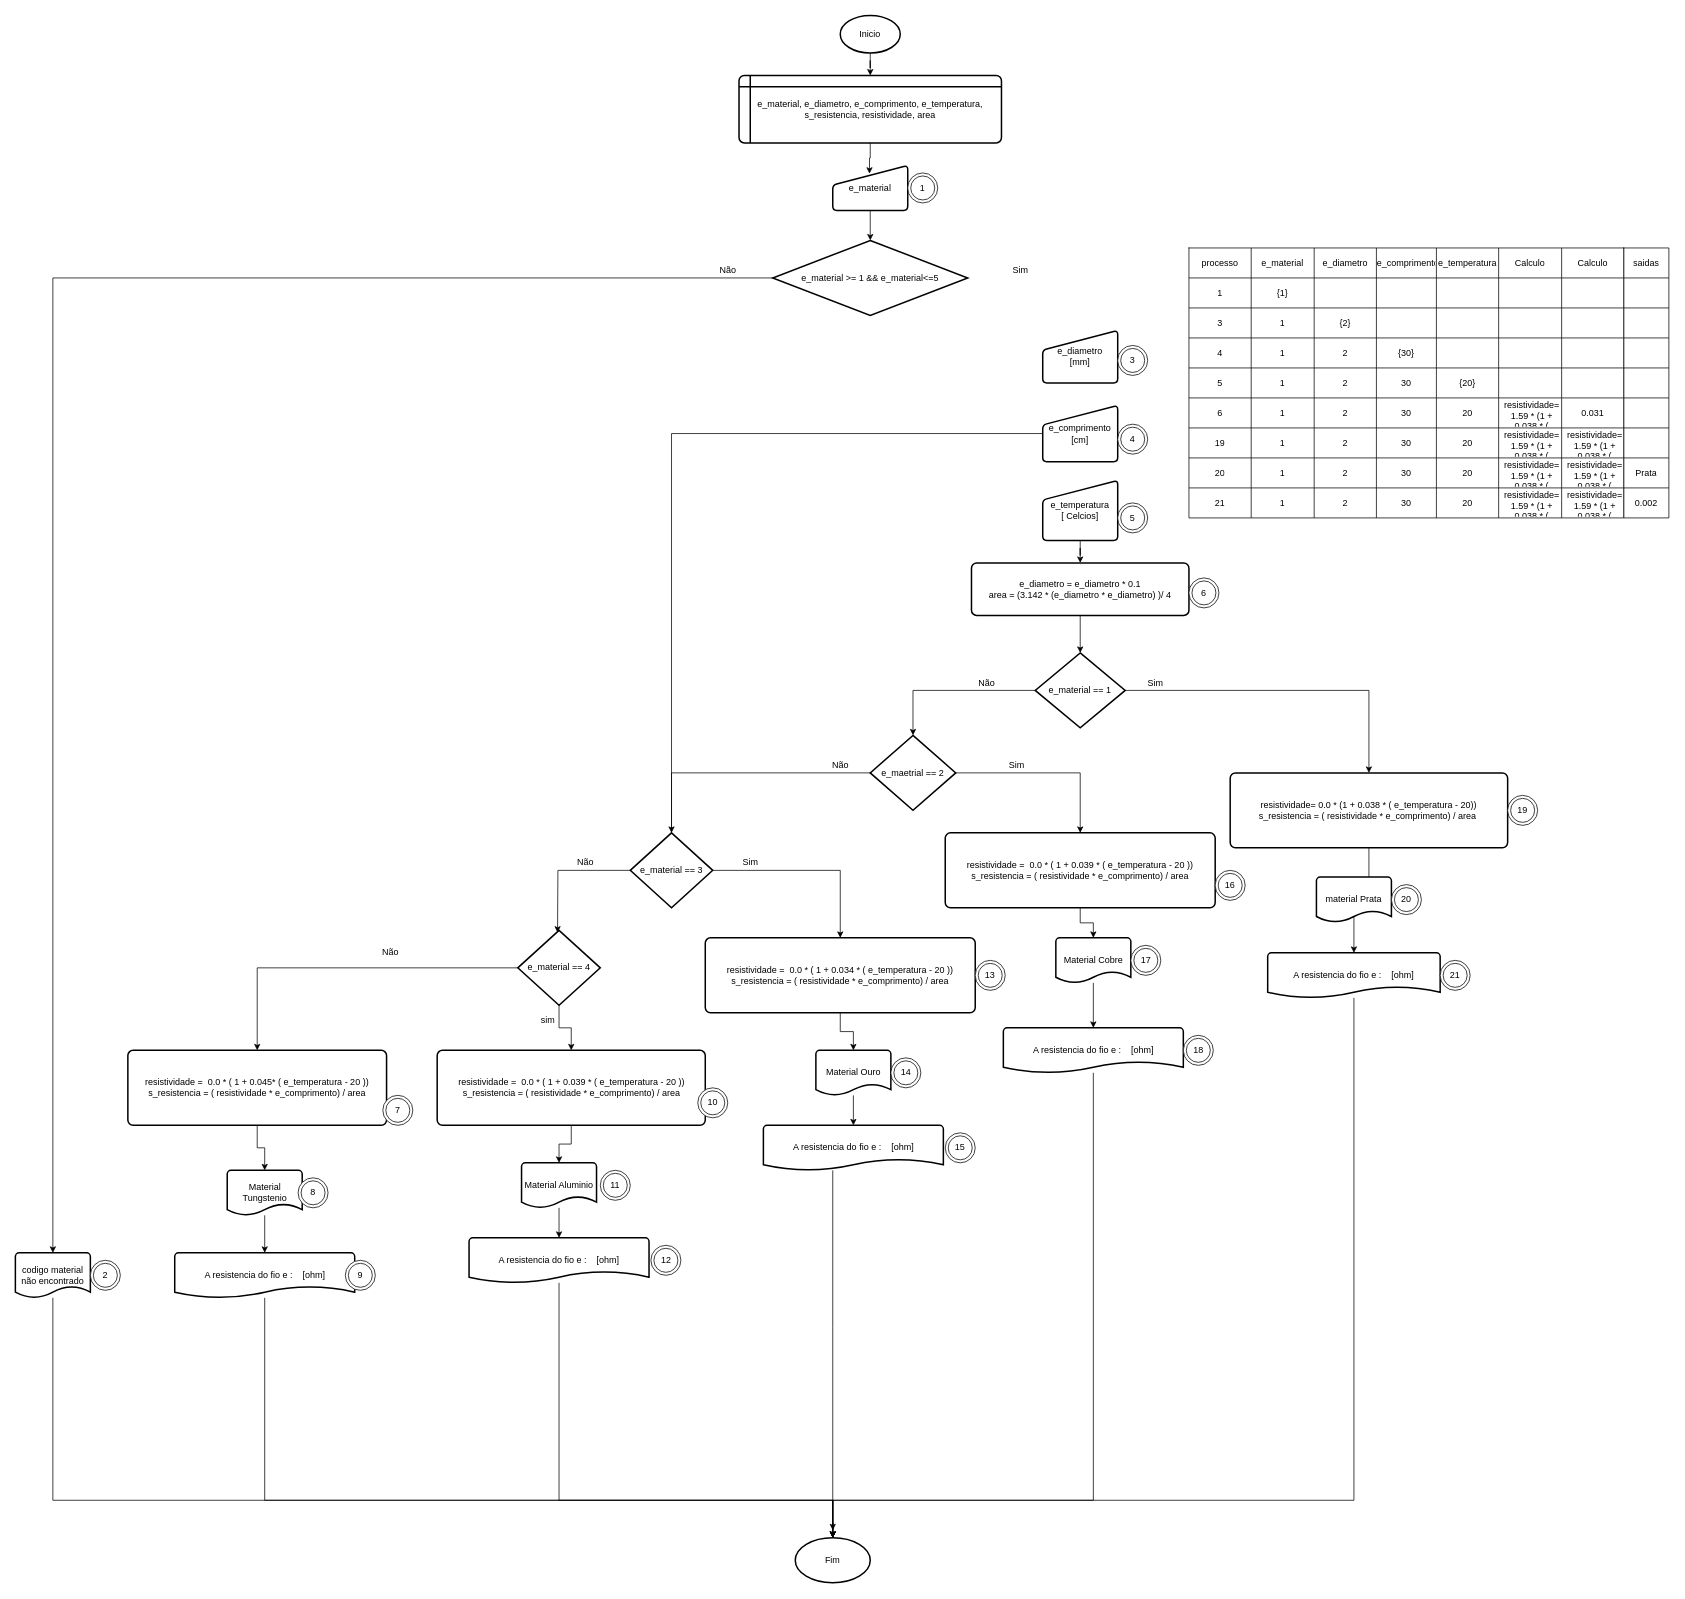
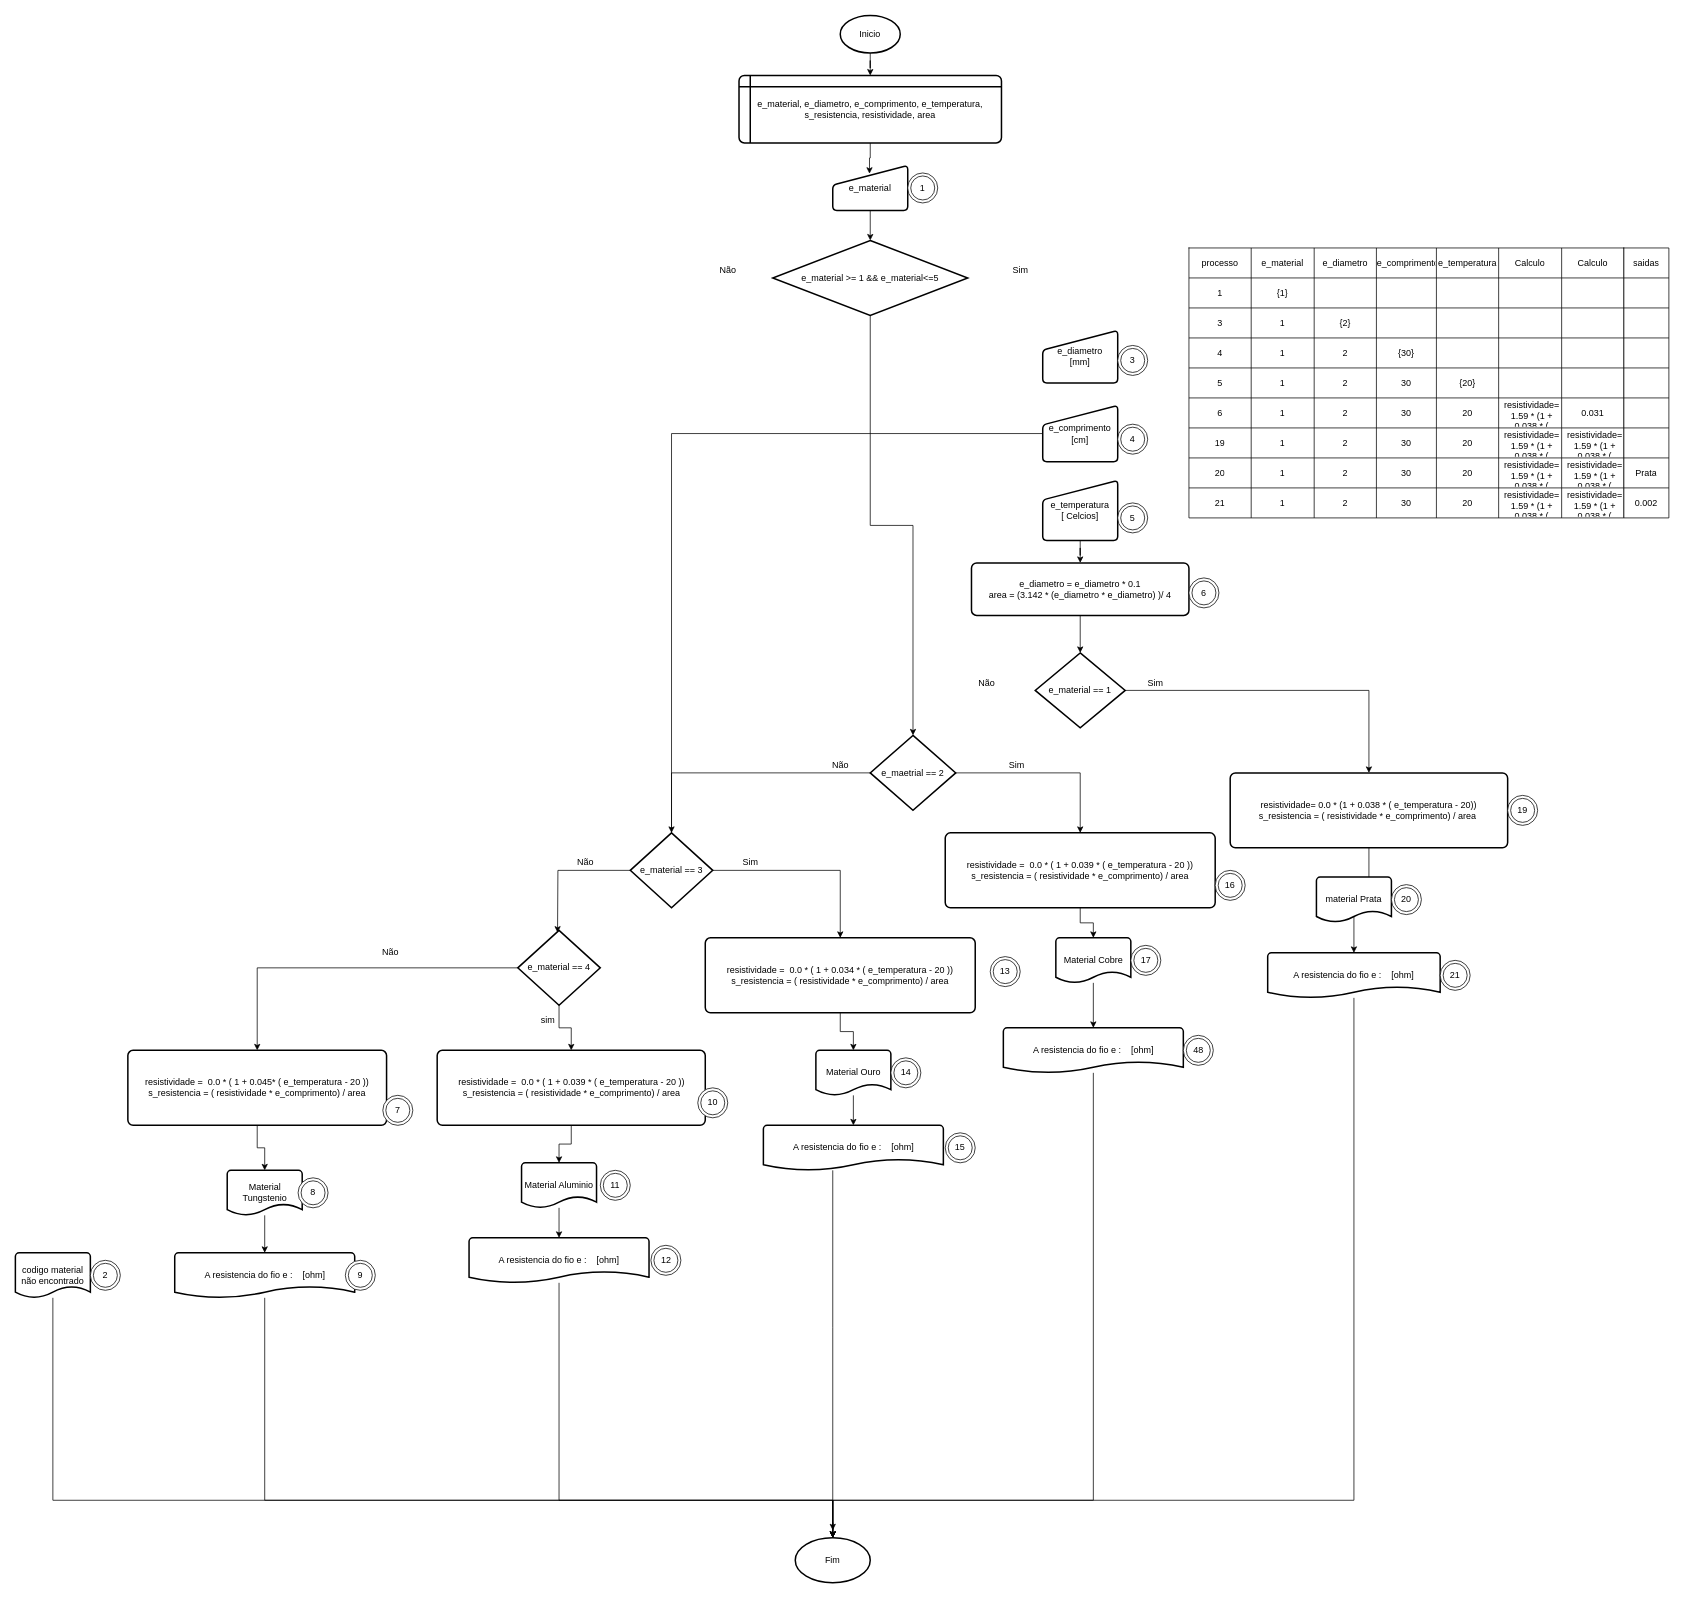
- <mxCell id="8" style="edgeStyle=orthogonalEdgeStyle;rounded=0;orthogonalLoop=1;jettySize=auto;html=1;" parent="1" source="9" target="11" edge="1"><mxGeometry relative="1" as="geometry" /></mxCell>
+ <mxCell id="8" style="edgeStyle=orthogonalEdgeStyle;rounded=0;orthogonalLoop=1;jettySize=auto;html=1;" parent="1" source="9" target="33" edge="1"><mxGeometry relative="1" as="geometry" /></mxCell>
- <mxCell id="24" style="edgeStyle=orthogonalEdgeStyle;rounded=0;orthogonalLoop=1;jettySize=auto;html=1;" parent="1" source="25" target="33" edge="1"><mxGeometry relative="1" as="geometry" /></mxCell>
- <mxCell id="81" value="13" style="ellipse;shape=doubleEllipse;whiteSpace=wrap;html=1;aspect=fixed;" parent="1" vertex="1"><mxGeometry x="1300" y="1280" width="40" height="40" as="geometry" /></mxCell>
+ <mxCell id="81" value="13" style="ellipse;shape=doubleEllipse;whiteSpace=wrap;html=1;aspect=fixed;" parent="1" vertex="1"><mxGeometry x="1320" y="1275" width="40" height="40" as="geometry" /></mxCell>
- <mxCell id="86" value="18" style="ellipse;shape=doubleEllipse;whiteSpace=wrap;html=1;aspect=fixed;" parent="1" vertex="1"><mxGeometry x="1577.5" y="1380" width="40" height="40" as="geometry" /></mxCell>
+ <mxCell id="86" value="48" style="ellipse;shape=doubleEllipse;whiteSpace=wrap;html=1;aspect=fixed;" parent="1" vertex="1"><mxGeometry x="1577.5" y="1380" width="40" height="40" as="geometry" /></mxCell>
